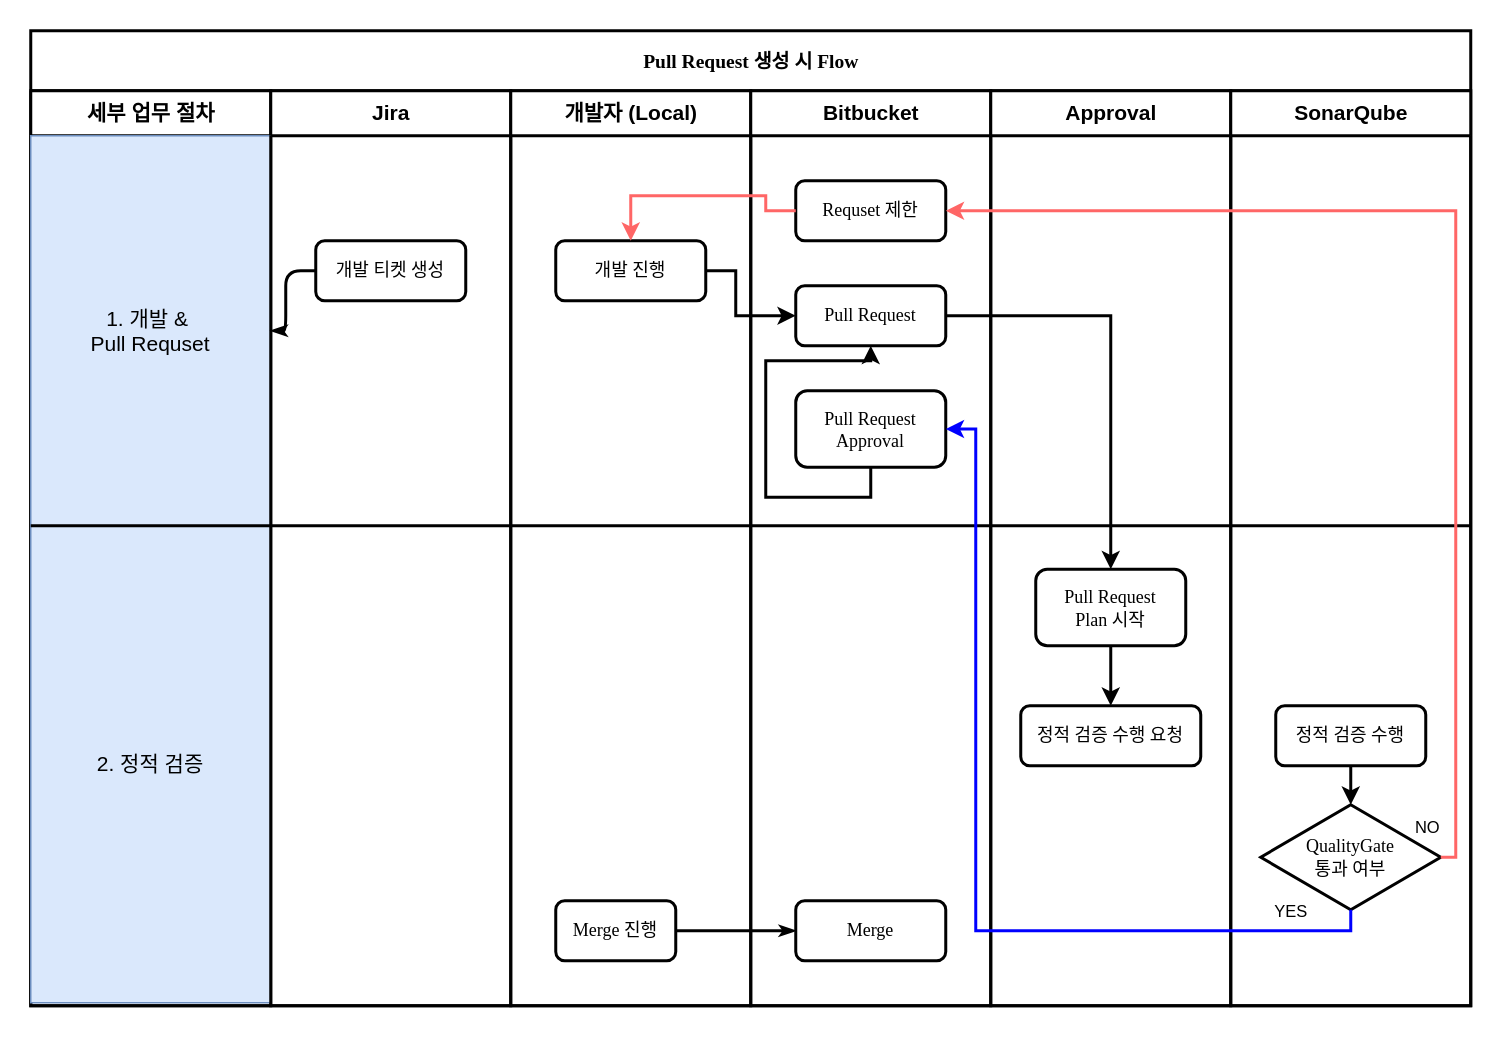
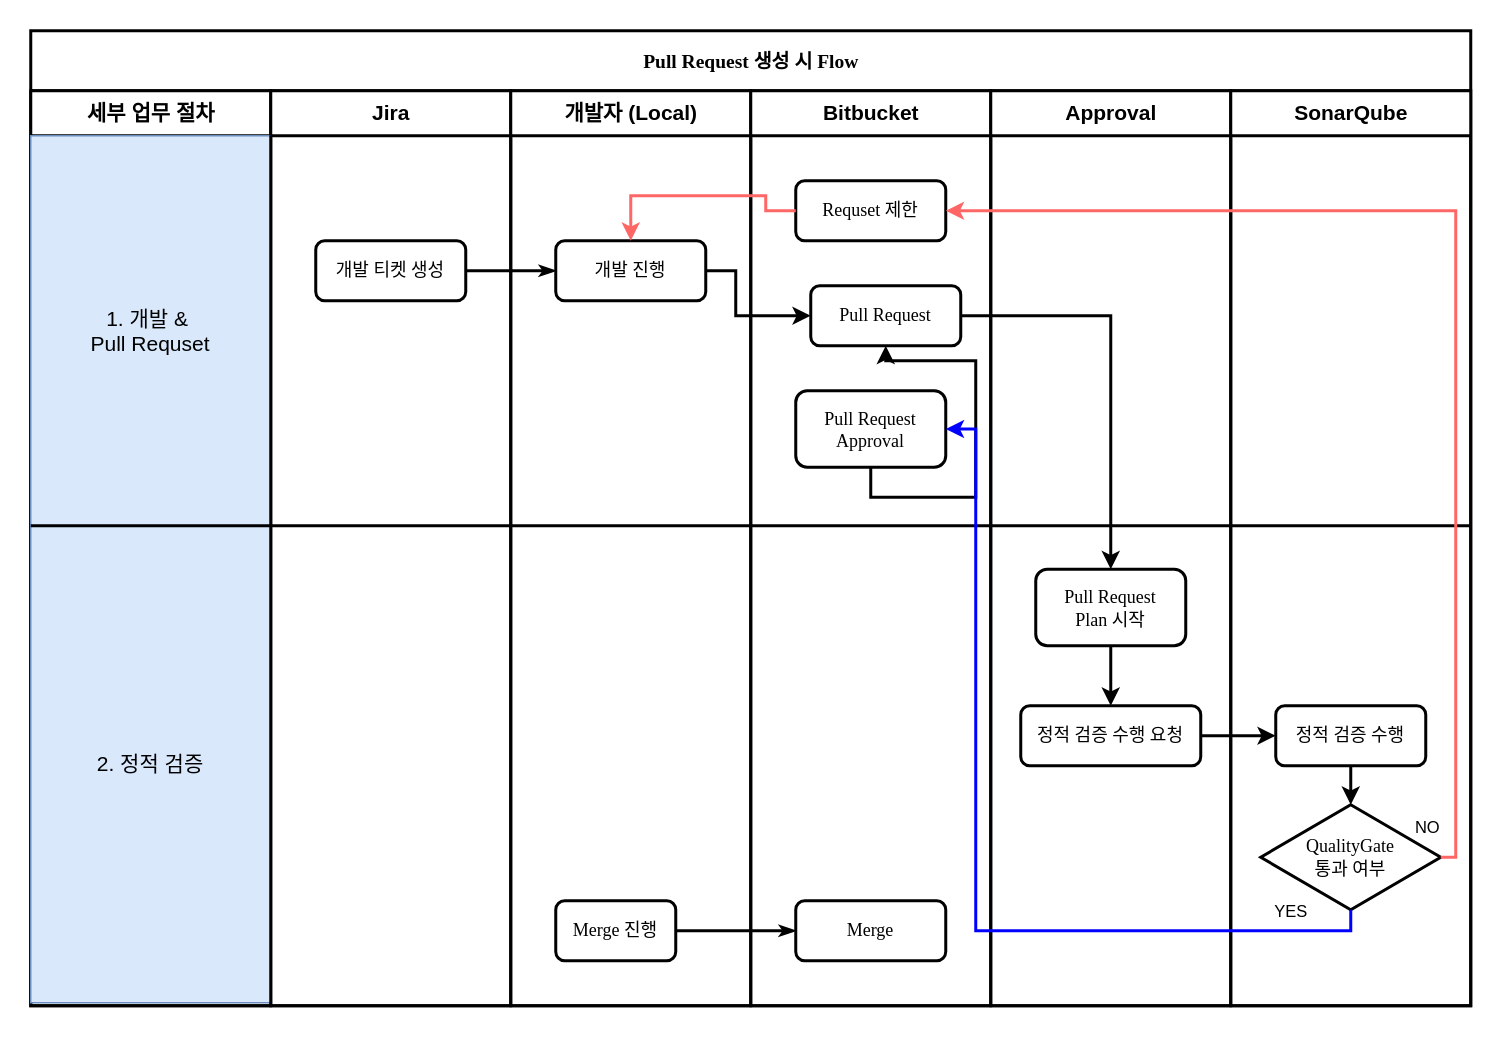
- <mxCell id="6" style="edgeStyle=orthogonalEdgeStyle;rounded=1;html=1;labelBackgroundColor=none;startArrow=none;startFill=0;startSize=5;endArrow=classicThin;endFill=1;endSize=5;jettySize=auto;orthogonalLoop=1;strokeWidth=2;fontFamily=Verdana;fontSize=8;" parent="2" source="9" target="4" edge="1"><mxGeometry relative="1" as="geometry" /></mxCell>
+ <mxCell id="6" style="edgeStyle=orthogonalEdgeStyle;rounded=1;html=1;labelBackgroundColor=none;startArrow=none;startFill=0;startSize=5;endArrow=classicThin;endFill=1;endSize=5;jettySize=auto;orthogonalLoop=1;strokeWidth=2;fontFamily=Verdana;fontSize=8" parent="2" source="9" target="12" edge="1"><mxGeometry relative="1" as="geometry" /></mxCell>
- <mxCell id="16" value="&lt;font style=&quot;font-size: 12px;&quot;&gt;Pull Request&lt;/font&gt;" style="rounded=1;whiteSpace=wrap;html=1;shadow=0;labelBackgroundColor=none;strokeWidth=2;fontFamily=Verdana;fontSize=8;align=center;" vertex="1" parent="14"><mxGeometry x="30" y="130" width="100" height="40" as="geometry" /></mxCell>
+ <mxCell id="16" value="&lt;font style=&quot;font-size: 12px;&quot;&gt;Pull Request&lt;/font&gt;" style="rounded=1;whiteSpace=wrap;html=1;shadow=0;labelBackgroundColor=none;strokeWidth=2;fontFamily=Verdana;fontSize=8;align=center;" vertex="1" parent="14"><mxGeometry x="40" y="130" width="100" height="40" as="geometry" /></mxCell>
+ <mxCell id="29" style="edgeStyle=orthogonalEdgeStyle;rounded=0;orthogonalLoop=1;jettySize=auto;html=1;exitX=1;exitY=0.5;exitDx=0;exitDy=0;entryX=0;entryY=0.5;entryDx=0;entryDy=0;strokeWidth=2;" edge="1" parent="2" source="21" target="26"><mxGeometry relative="1" as="geometry" /></mxCell>
